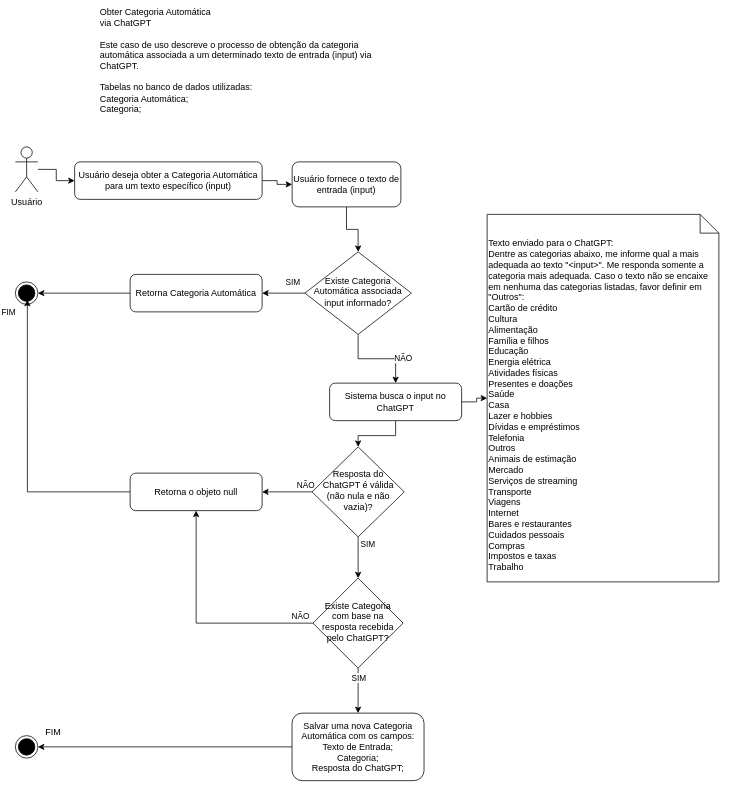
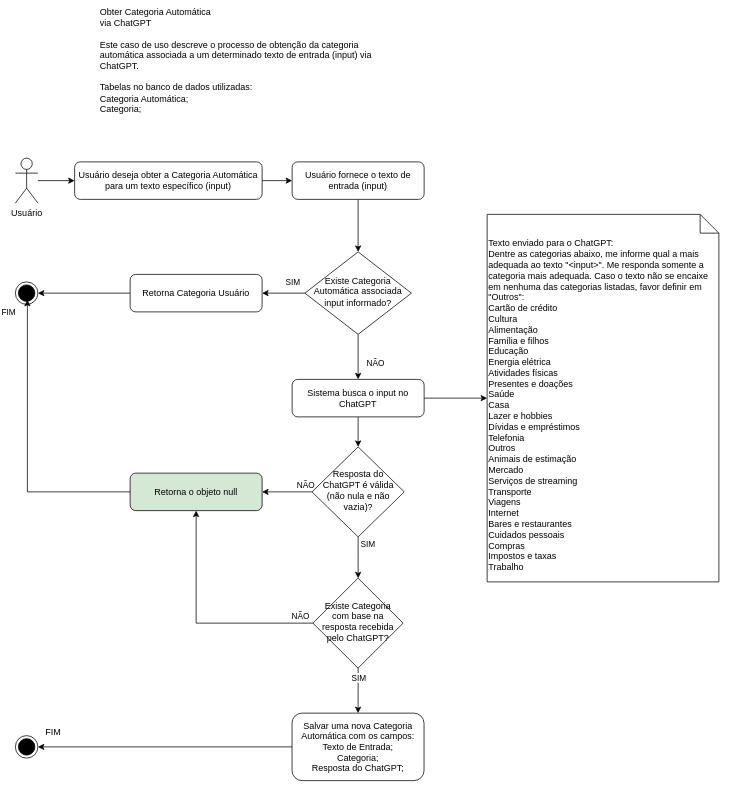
- <mxCell id="3" value="Usuário" style="shape=umlActor;verticalLabelPosition=bottom;verticalAlign=top;html=1;outlineConnect=0;" vertex="1" parent="1"><mxGeometry x="20" y="195" width="30" height="60" as="geometry" /></mxCell>
+ <mxCell id="3" value="Usuário" style="shape=umlActor;verticalLabelPosition=bottom;verticalAlign=top;html=1;outlineConnect=0;" vertex="1" parent="1"><mxGeometry x="20" y="210" width="30" height="60" as="geometry" /></mxCell>
- <mxCell id="8" value="Usuário fornece o texto de entrada (input)" style="rounded=1;whiteSpace=wrap;html=1;fontSize=12;glass=0;strokeWidth=1;shadow=0;" vertex="1" parent="1"><mxGeometry x="389" y="215" width="145" height="60" as="geometry" /></mxCell>
+ <mxCell id="8" value="Usuário fornece o texto de entrada (input)" style="rounded=1;whiteSpace=wrap;html=1;fontSize=12;glass=0;strokeWidth=1;shadow=0;" vertex="1" parent="1"><mxGeometry x="389" y="215" width="176" height="50" as="geometry" /></mxCell>
- <mxCell id="16" value="Retorna Categoria Automática" style="rounded=1;whiteSpace=wrap;html=1;fontSize=12;glass=0;strokeWidth=1;shadow=0;" vertex="1" parent="1"><mxGeometry x="173" y="365" width="176" height="50" as="geometry" /></mxCell>
+ <mxCell id="16" value="Retorna Categoria Usuário" style="rounded=1;whiteSpace=wrap;html=1;fontSize=12;glass=0;strokeWidth=1;shadow=0;" vertex="1" parent="1"><mxGeometry x="173" y="365" width="176" height="50" as="geometry" /></mxCell>
- <mxCell id="20" value="Sistema busca o input no ChatGPT" style="rounded=1;whiteSpace=wrap;html=1;fontSize=12;glass=0;strokeWidth=1;shadow=0;" vertex="1" parent="1"><mxGeometry x="439" y="510" width="176" height="50" as="geometry" /></mxCell>
+ <mxCell id="20" value="Sistema busca o input no ChatGPT" style="rounded=1;whiteSpace=wrap;html=1;fontSize=12;glass=0;strokeWidth=1;shadow=0;" vertex="1" parent="1"><mxGeometry x="389" y="505" width="176" height="50" as="geometry" /></mxCell>
- <mxCell id="28" value="Retorna o objeto null" style="rounded=1;whiteSpace=wrap;html=1;fontSize=12;glass=0;strokeWidth=1;shadow=0;" vertex="1" parent="1"><mxGeometry x="173" y="630" width="176" height="50" as="geometry" /></mxCell>
+ <mxCell id="28" value="Retorna o objeto null" style="rounded=1;whiteSpace=wrap;html=1;fontSize=12;glass=0;strokeWidth=1;shadow=0;fillColor=#d5e8d4;" vertex="1" parent="1"><mxGeometry x="173" y="630" width="176" height="50" as="geometry" /></mxCell>
